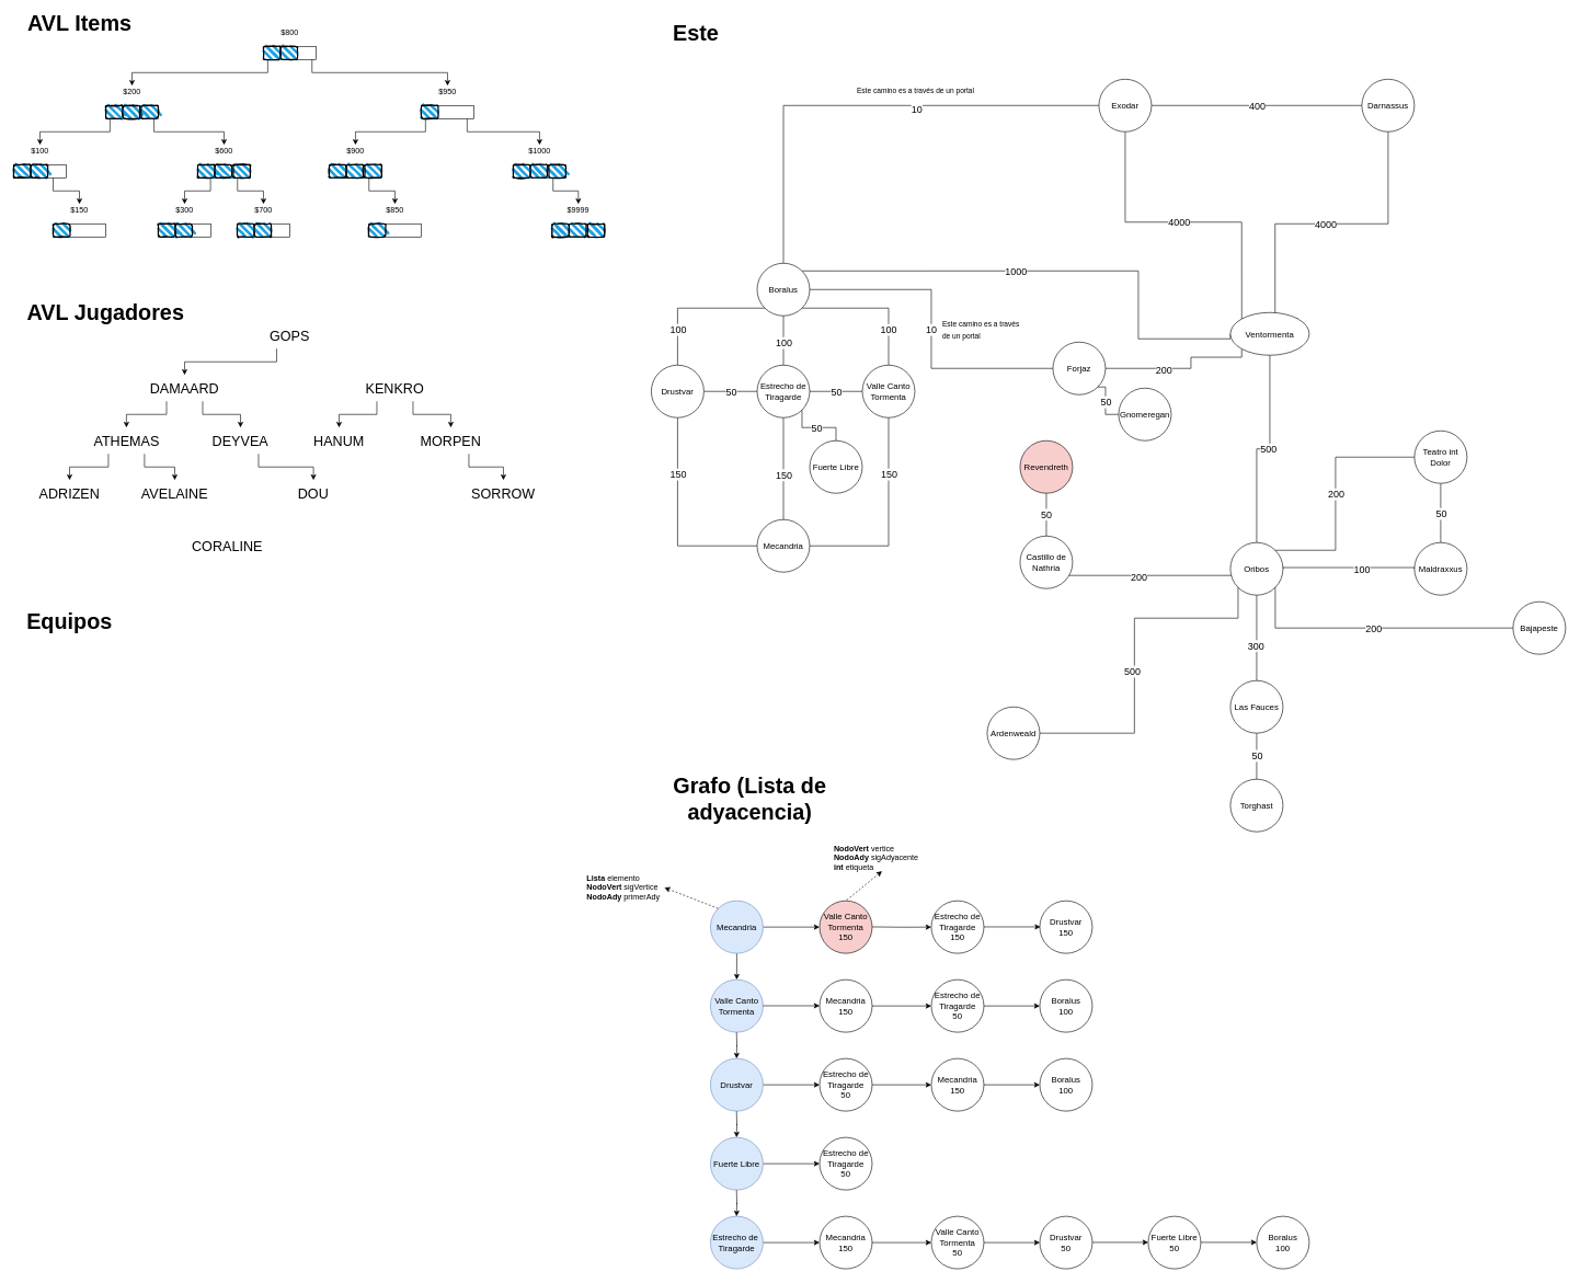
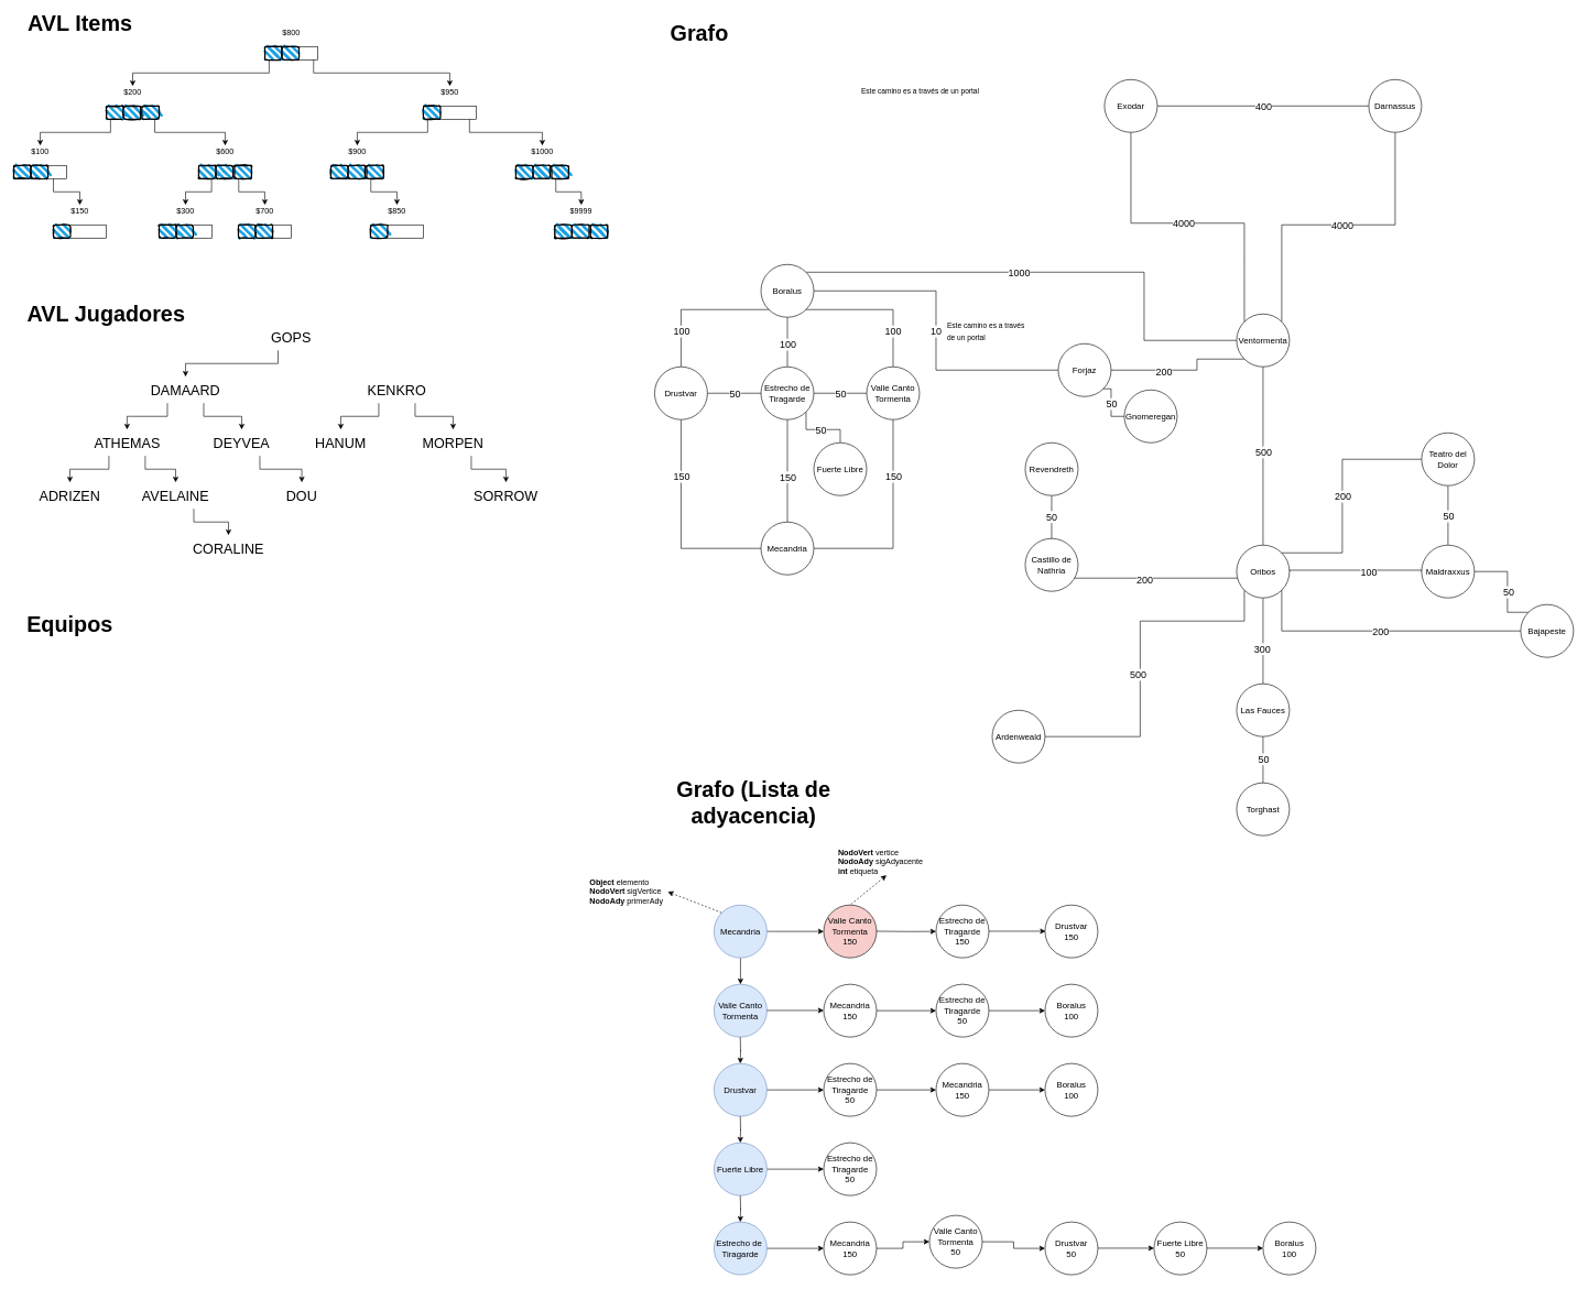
- <mxCell id="186" value="&lt;b&gt;&lt;font style=&quot;font-size: 33px&quot;&gt;Este&lt;/font&gt;&lt;/b&gt;" style="text;html=1;strokeColor=none;fillColor=none;align=center;verticalAlign=middle;whiteSpace=wrap;rounded=0;" parent="1" vertex="1"><mxGeometry x="1010" y="30" width="96" height="40" as="geometry" /></mxCell>
+ <mxCell id="186" value="&lt;b&gt;&lt;font style=&quot;font-size: 33px&quot;&gt;Grafo&lt;/font&gt;&lt;/b&gt;" style="text;html=1;strokeColor=none;fillColor=none;align=center;verticalAlign=middle;whiteSpace=wrap;rounded=0;" parent="1" vertex="1"><mxGeometry x="1010" y="30" width="96" height="40" as="geometry" /></mxCell>
- <mxCell id="154" style="edgeStyle=orthogonalEdgeStyle;rounded=0;orthogonalLoop=1;jettySize=auto;html=1;exitX=0;exitY=0.5;exitDx=0;exitDy=0;entryX=0.5;entryY=0;entryDx=0;entryDy=0;fontSize=15;endArrow=none;endFill=0;" parent="1" source="156" target="166" edge="1"><mxGeometry relative="1" as="geometry" /></mxCell>
- <mxCell id="155" value="10" style="edgeLabel;html=1;align=center;verticalAlign=middle;resizable=0;points=[];fontSize=15;" parent="154" vertex="1" connectable="0"><mxGeometry x="-0.228" y="4" relative="1" as="geometry"><mxPoint as="offset" /></mxGeometry></mxCell>
- <mxCell id="145" value="&lt;font style=&quot;font-size: 13px&quot;&gt;Ventormenta&lt;/font&gt;" style="ellipse;whiteSpace=wrap;html=1;strokeColor=#000000;strokeWidth=1;fillColor=#FFFFFF;" parent="1" vertex="1"><mxGeometry x="1871" y="475" width="120" height="65" as="geometry" /></mxCell>
+ <mxCell id="145" value="&lt;font style=&quot;font-size: 13px&quot;&gt;Ventormenta&lt;/font&gt;" style="ellipse;whiteSpace=wrap;html=1;strokeColor=#000000;strokeWidth=1;fillColor=#FFFFFF;" parent="1" vertex="1"><mxGeometry x="1871" y="475" width="80" height="80" as="geometry" /></mxCell>
- <mxCell id="139" value="&lt;font style=&quot;font-size: 13px&quot;&gt;Teatro int&lt;br&gt;Dolor&lt;br&gt;&lt;/font&gt;" style="ellipse;whiteSpace=wrap;html=1;strokeColor=#000000;strokeWidth=1;fillColor=#FFFFFF;" parent="1" vertex="1"><mxGeometry x="2151" y="655" width="80" height="80" as="geometry" /></mxCell>
+ <mxCell id="139" value="&lt;font style=&quot;font-size: 13px&quot;&gt;Teatro del&lt;br&gt;Dolor&lt;br&gt;&lt;/font&gt;" style="ellipse;whiteSpace=wrap;html=1;strokeColor=#000000;strokeWidth=1;fillColor=#FFFFFF;" parent="1" vertex="1"><mxGeometry x="2151" y="655" width="80" height="80" as="geometry" /></mxCell>
- <mxCell id="123" value="&lt;font style=&quot;font-size: 13px&quot;&gt;Revendreth&lt;/font&gt;" style="ellipse;whiteSpace=wrap;html=1;strokeColor=#000000;strokeWidth=1;fillColor=#f8cecc;" parent="1" vertex="1"><mxGeometry x="1551" y="670" width="80" height="80" as="geometry" /></mxCell>
+ <mxCell id="123" value="&lt;font style=&quot;font-size: 13px&quot;&gt;Revendreth&lt;/font&gt;" style="ellipse;whiteSpace=wrap;html=1;strokeColor=#000000;strokeWidth=1;fillColor=#FFFFFF;" parent="1" vertex="1"><mxGeometry x="1551" y="670" width="80" height="80" as="geometry" /></mxCell>
- <mxCell id="103" value="&lt;span style=&quot;font-size: 21px&quot;&gt;DOU&lt;/span&gt;" style="text;html=1;strokeColor=none;fillColor=none;align=center;verticalAlign=middle;whiteSpace=wrap;rounded=0;imageAspect=1;" parent="1" vertex="1"><mxGeometry x="446" y="730" width="60" height="40" as="geometry" /></mxCell>
+ <mxCell id="103" value="&lt;span style=&quot;font-size: 21px&quot;&gt;DOU&lt;/span&gt;" style="text;html=1;strokeColor=none;fillColor=none;align=center;verticalAlign=middle;whiteSpace=wrap;rounded=0;imageAspect=1;" parent="1" vertex="1"><mxGeometry x="426" y="730" width="60" height="40" as="geometry" /></mxCell>
+ <mxCell id="98" style="edgeStyle=orthogonalEdgeStyle;rounded=0;orthogonalLoop=1;jettySize=auto;html=1;exitX=0.75;exitY=1;exitDx=0;exitDy=0;entryX=0.5;entryY=0;entryDx=0;entryDy=0;" parent="1" source="99" target="100" edge="1"><mxGeometry relative="1" as="geometry" /></mxCell>
+ <mxCell id="134" style="edgeStyle=orthogonalEdgeStyle;rounded=0;orthogonalLoop=1;jettySize=auto;html=1;exitX=0;exitY=0;exitDx=0;exitDy=0;entryX=1;entryY=0.5;entryDx=0;entryDy=0;fontFamily=Helvetica;fontSize=15;endArrow=none;endFill=0;" parent="1" source="136" target="132" edge="1"><mxGeometry relative="1" as="geometry"><Array as="points"><mxPoint x="2281" y="927" /><mxPoint x="2281" y="865" /></Array></mxGeometry></mxCell>
+ <mxCell id="135" value="50" style="edgeLabel;html=1;align=center;verticalAlign=middle;resizable=0;points=[];fontSize=15;fontFamily=Helvetica;" parent="134" vertex="1" connectable="0"><mxGeometry x="0.092" y="-1" relative="1" as="geometry"><mxPoint y="15" as="offset" /></mxGeometry></mxCell>
- <mxCell id="229" value="&lt;b&gt;Lista&lt;/b&gt; elemento&lt;br&gt;&lt;b&gt;NodoVert&lt;/b&gt; sigVertice&lt;br&gt;&lt;b&gt;NodoAdy &lt;/b&gt;primerAdy" style="text;html=1;strokeColor=none;fillColor=none;align=left;verticalAlign=middle;whiteSpace=wrap;rounded=0;" vertex="1" parent="1"><mxGeometry x="890" y="1330" width="120" height="40" as="geometry" /></mxCell>
+ <mxCell id="229" value="&lt;b&gt;Object&lt;/b&gt; elemento&lt;br&gt;&lt;b&gt;NodoVert&lt;/b&gt; sigVertice&lt;br&gt;&lt;b&gt;NodoAdy &lt;/b&gt;primerAdy" style="text;html=1;strokeColor=none;fillColor=none;align=left;verticalAlign=middle;whiteSpace=wrap;rounded=0;" vertex="1" parent="1"><mxGeometry x="890" y="1330" width="120" height="40" as="geometry" /></mxCell>
- <mxCell id="222" value="&lt;font style=&quot;font-size: 13px&quot;&gt;Valle Canto&lt;br&gt;Tormenta&lt;br&gt;50&lt;br&gt;&lt;/font&gt;" style="ellipse;whiteSpace=wrap;html=1;strokeColor=#000000;strokeWidth=1;fillColor=#FFFFFF;" vertex="1" parent="1"><mxGeometry x="1416" y="1850" width="80" height="80" as="geometry" /></mxCell>
+ <mxCell id="222" value="&lt;font style=&quot;font-size: 13px&quot;&gt;Valle Canto&lt;br&gt;Tormenta&lt;br&gt;50&lt;br&gt;&lt;/font&gt;" style="ellipse;whiteSpace=wrap;html=1;strokeColor=#000000;strokeWidth=1;fillColor=#FFFFFF;" vertex="1" parent="1"><mxGeometry x="1406" y="1840" width="80" height="80" as="geometry" /></mxCell>
